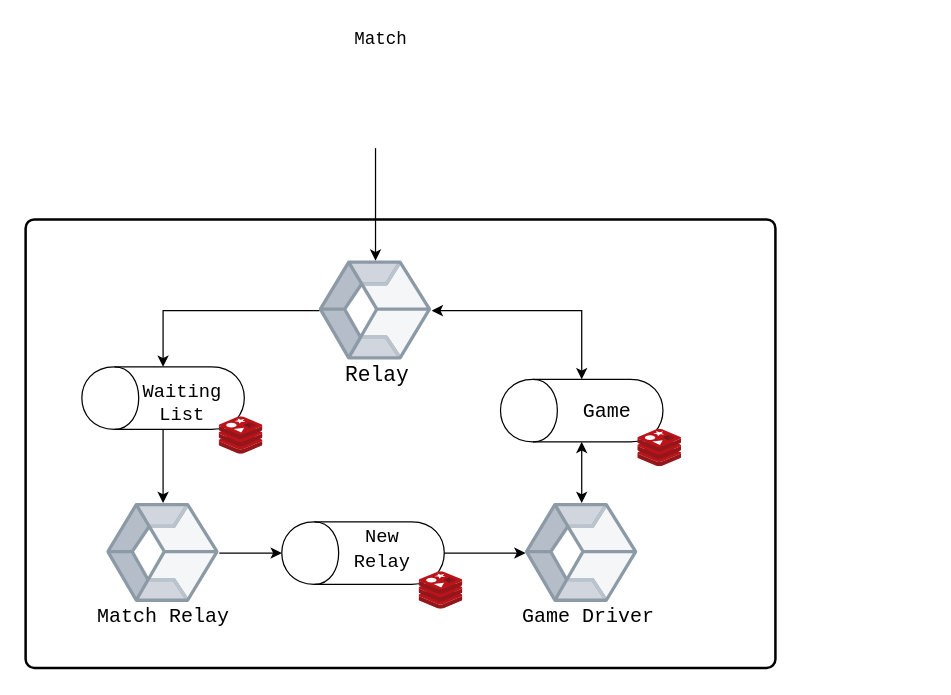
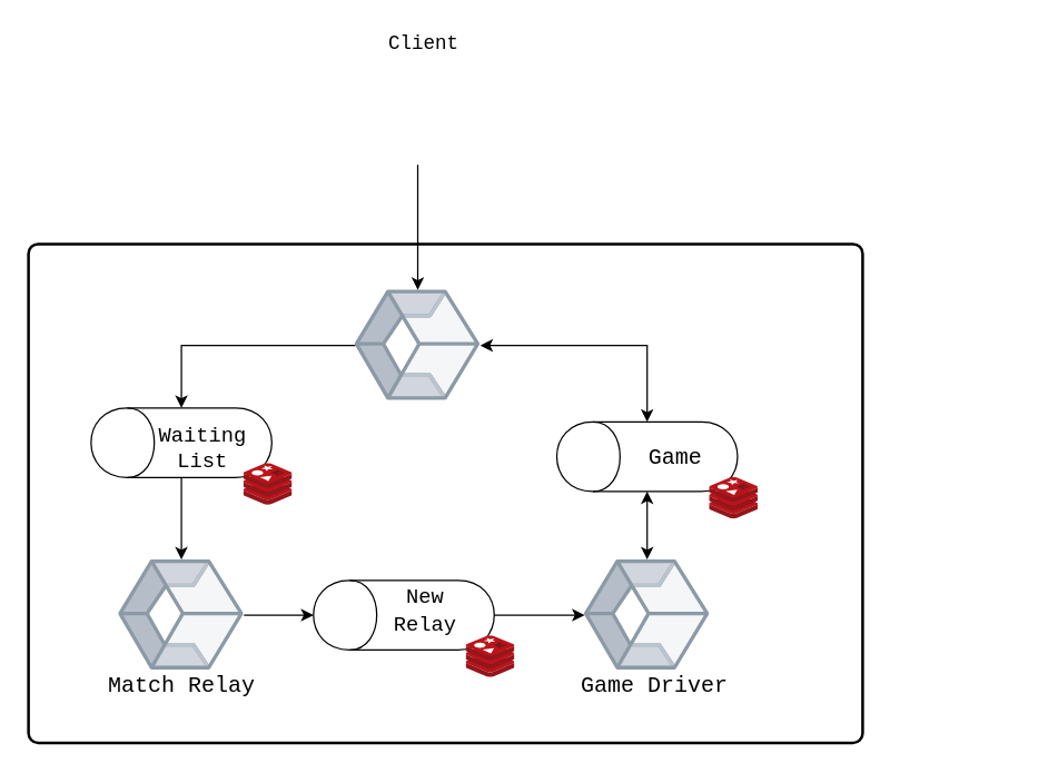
- <mxCell id="39" value="&lt;font style=&quot;font-size: 14px&quot; face=&quot;Courier New&quot;&gt;Match&lt;/font&gt;" style="text;html=1;resizable=0;points=[];autosize=1;align=center;verticalAlign=top;spacingTop=-4;fontFamily=Verdana;" vertex="1" parent="1"><mxGeometry x="269" y="20" width="70" height="20" as="geometry" /></mxCell>
+ <mxCell id="39" value="&lt;font style=&quot;font-size: 14px&quot; face=&quot;Courier New&quot;&gt;Client&lt;/font&gt;" style="text;html=1;resizable=0;points=[];autosize=1;align=center;verticalAlign=top;spacingTop=-4;fontFamily=Verdana;" vertex="1" parent="1"><mxGeometry x="269" y="20" width="70" height="20" as="geometry" /></mxCell>
- <mxCell id="13" value="&lt;font style=&quot;font-size: 17px&quot; face=&quot;Courier New&quot;&gt;Relay&lt;/font&gt;" style="text;html=1;resizable=0;points=[];autosize=1;align=center;verticalAlign=top;spacingTop=-4;fontFamily=Verdana;" vertex="1" parent="3"><mxGeometry x="39" y="15" width="70" height="20" as="geometry" /></mxCell>
